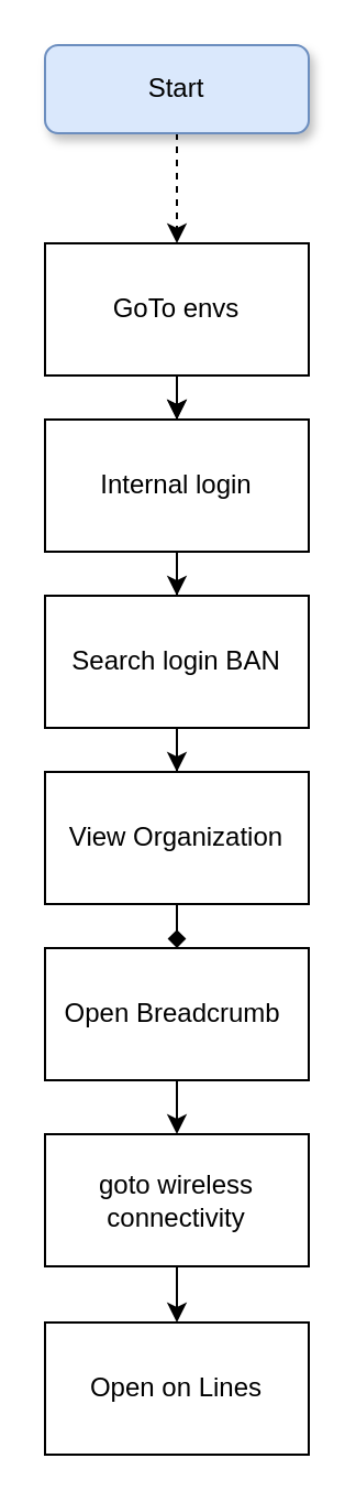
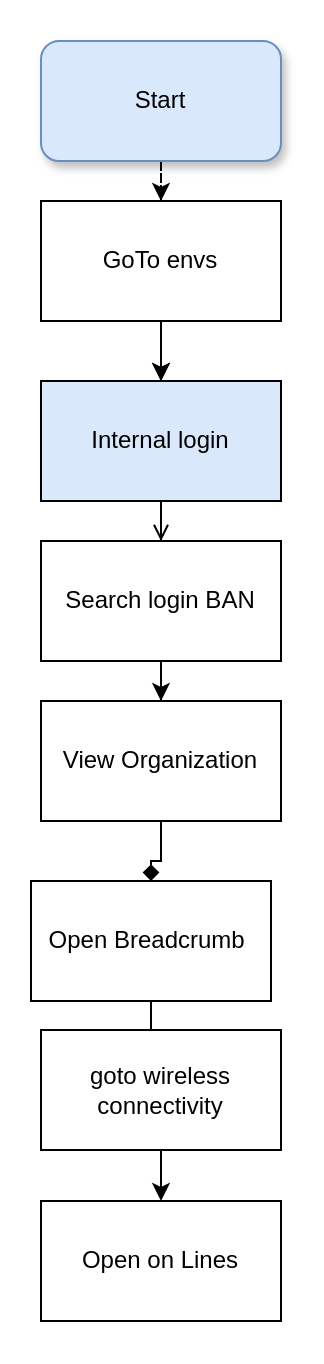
- <mxCell id="3" value="Start" style="rounded=1;whiteSpace=wrap;html=1;glass=0;shadow=1;fillColor=#dae8fc;strokeColor=#6c8ebf;" vertex="1" parent="1"><mxGeometry x="20" y="20" width="120" height="40" as="geometry" /></mxCell>
+ <mxCell id="3" value="Start" style="rounded=1;whiteSpace=wrap;html=1;glass=0;shadow=1;fillColor=#dae8fc;strokeColor=#6c8ebf;" vertex="1" parent="1"><mxGeometry x="20" y="20" width="120" height="60" as="geometry" /></mxCell>
- <mxCell id="6" value="GoTo envs" style="whiteSpace=wrap;html=1;rounded=0;" vertex="1" parent="1"><mxGeometry x="20" y="110" width="120" height="60" as="geometry" /></mxCell>
+ <mxCell id="6" value="GoTo envs" style="whiteSpace=wrap;html=1;rounded=0;" vertex="1" parent="1"><mxGeometry x="20" y="100" width="120" height="60" as="geometry" /></mxCell>
- <mxCell id="10" value="Internal login" style="whiteSpace=wrap;html=1;rounded=0;" vertex="1" parent="1"><mxGeometry x="20" y="190" width="120" height="60" as="geometry" /></mxCell>
+ <mxCell id="10" value="Internal login" style="whiteSpace=wrap;html=1;rounded=0;fillColor=#dae8fc;" vertex="1" parent="1"><mxGeometry x="20" y="190" width="120" height="60" as="geometry" /></mxCell>
- <mxCell id="4" value="" style="edgeStyle=orthogonalEdgeStyle;rounded=0;orthogonalLoop=1;jettySize=auto;html=1;" edge="1" parent="1" source="10" target="8"><mxGeometry relative="1" as="geometry" /></mxCell>
+ <mxCell id="4" value="" style="edgeStyle=orthogonalEdgeStyle;rounded=0;orthogonalLoop=1;jettySize=auto;html=1;endArrow=open;" edge="1" parent="1" source="10" target="8"><mxGeometry relative="1" as="geometry" /></mxCell>
- <mxCell id="14" value="Open Breadcrumb&amp;nbsp;" style="whiteSpace=wrap;html=1;rounded=0;" vertex="1" parent="1"><mxGeometry x="20" y="430" width="120" height="60" as="geometry" /></mxCell>
+ <mxCell id="14" value="Open Breadcrumb&amp;nbsp;" style="whiteSpace=wrap;html=1;rounded=0;" vertex="1" parent="1"><mxGeometry x="15" y="440" width="120" height="60" as="geometry" /></mxCell>
